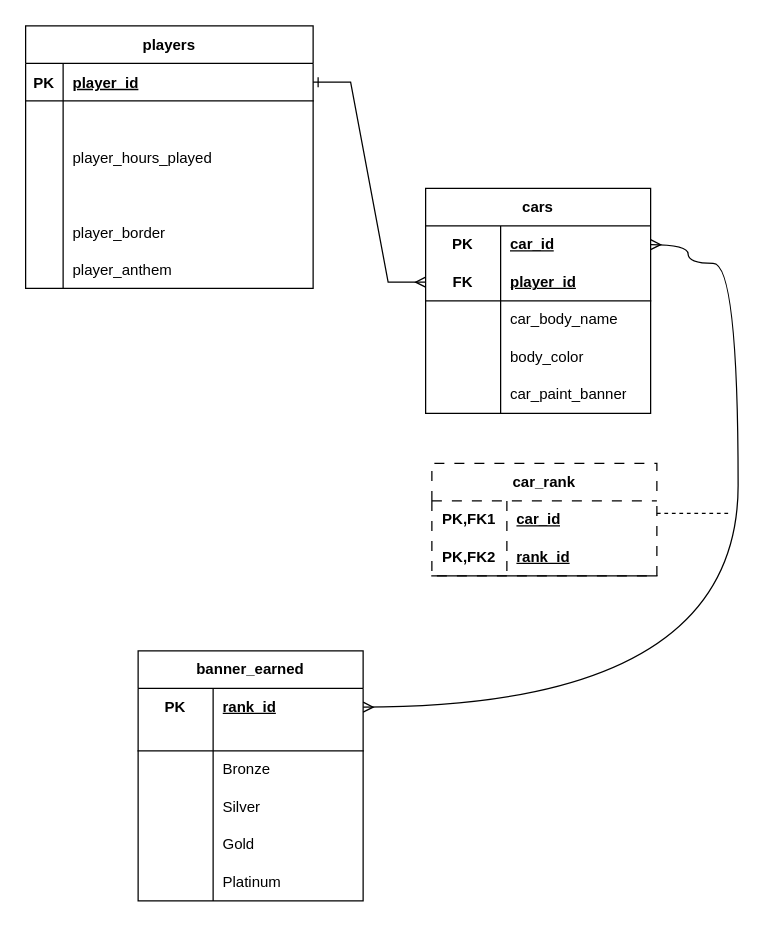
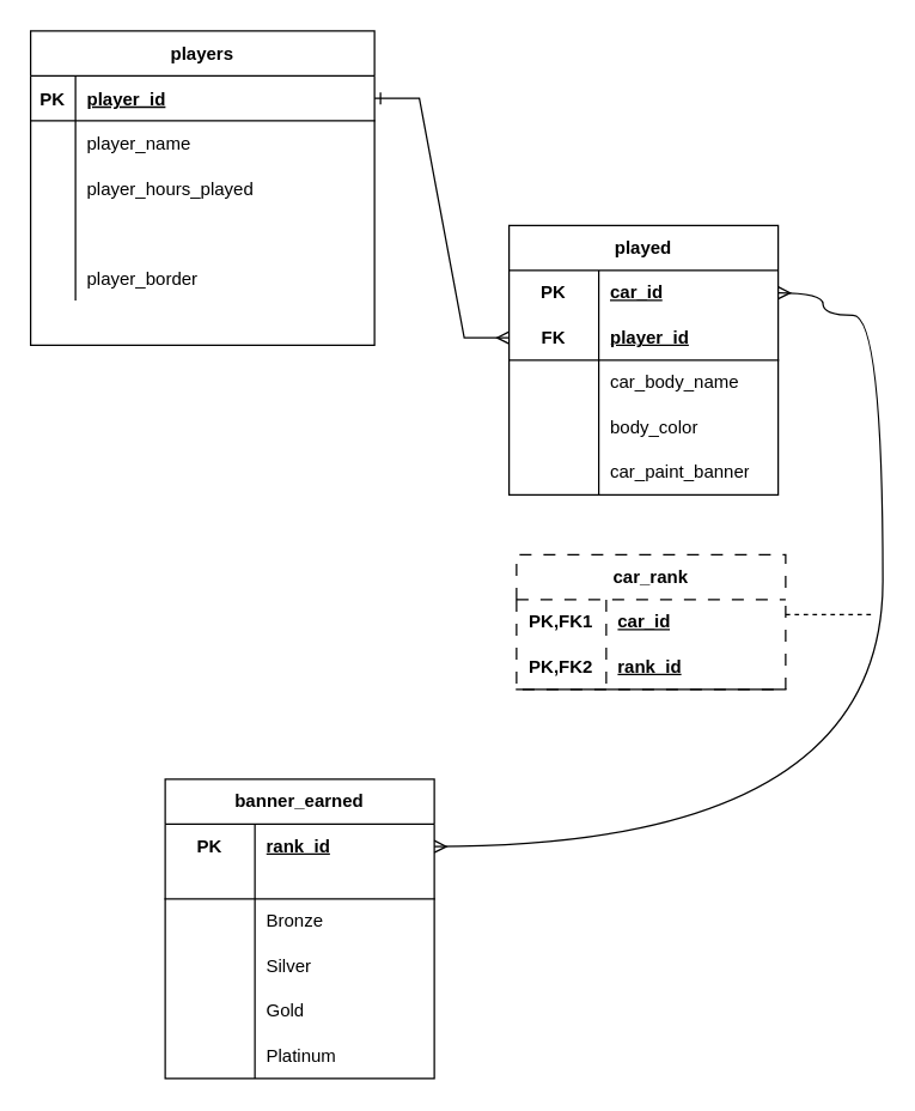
+ <mxCell id="8" value="player_name" style="shape=partialRectangle;overflow=hidden;connectable=0;fillColor=none;top=0;left=0;bottom=0;right=0;align=left;spacingLeft=6;" parent="6" vertex="1"><mxGeometry x="30" width="200" height="30" as="geometry"><mxRectangle width="200" height="30" as="alternateBounds" /></mxGeometry></mxCell>
- <mxCell id="20" value="cars" style="shape=table;startSize=30;container=1;collapsible=1;childLayout=tableLayout;fixedRows=1;rowLines=0;fontStyle=1;align=center;resizeLast=1;html=1;whiteSpace=wrap;" parent="1" vertex="1"><mxGeometry x="340" y="150" width="180" height="180" as="geometry" /></mxCell>
+ <mxCell id="20" value="played" style="shape=table;startSize=30;container=1;collapsible=1;childLayout=tableLayout;fixedRows=1;rowLines=0;fontStyle=1;align=center;resizeLast=1;html=1;whiteSpace=wrap;" parent="1" vertex="1"><mxGeometry x="340" y="150" width="180" height="180" as="geometry" /></mxCell>
- <mxCell id="19" value="player_anthem" style="shape=partialRectangle;overflow=hidden;connectable=0;fillColor=none;top=0;left=0;bottom=0;right=0;align=left;spacingLeft=6;" parent="17" vertex="1"><mxGeometry x="30" width="200" height="30" as="geometry"><mxRectangle width="200" height="30" as="alternateBounds" /></mxGeometry></mxCell>
